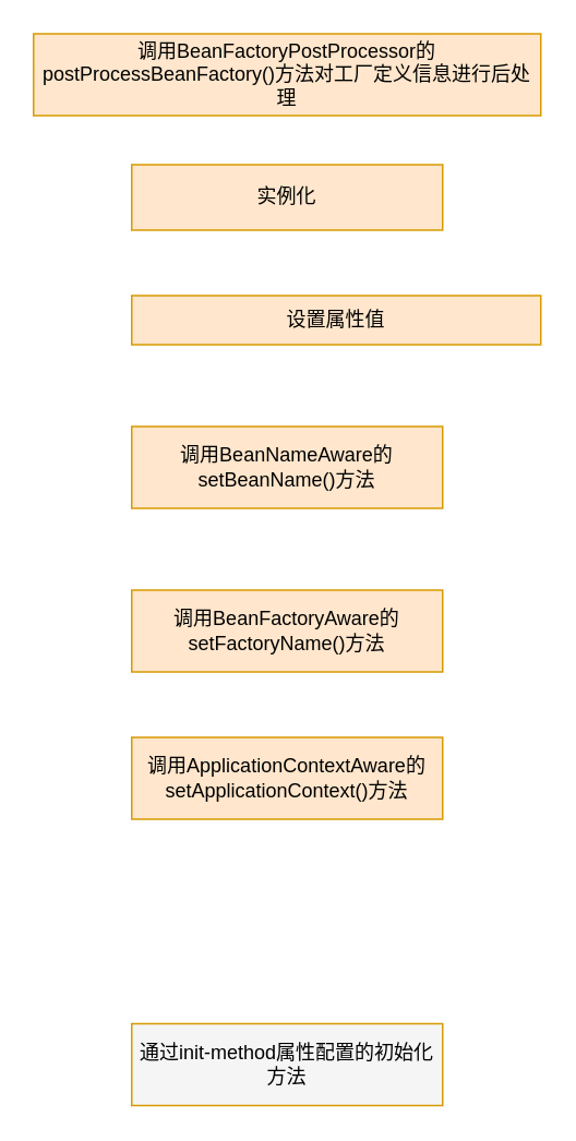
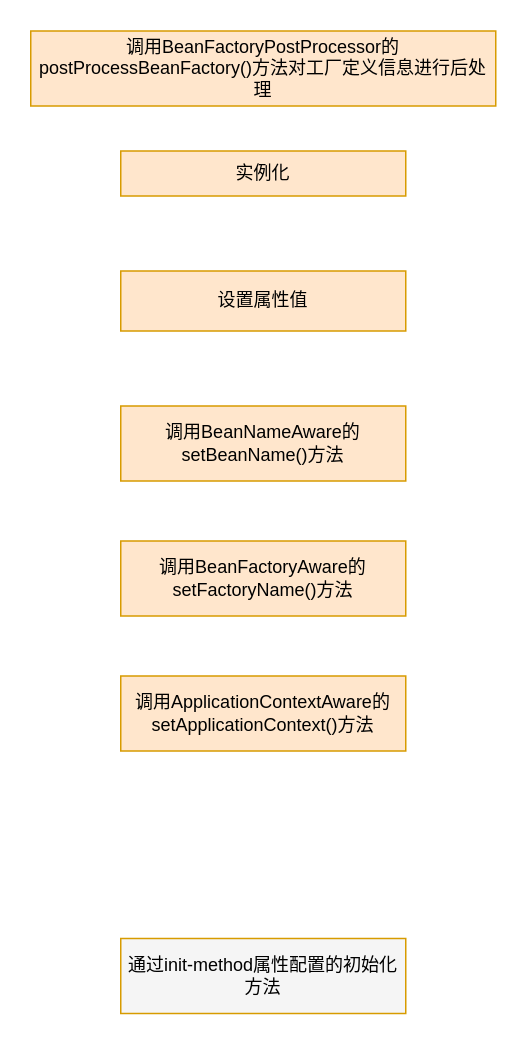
- <mxCell id="2" value="实例化" style="rounded=0;whiteSpace=wrap;html=1;fillColor=#ffe6cc;strokeColor=#d79b00;" vertex="1" parent="1"><mxGeometry x="80" y="100" width="190" height="40" as="geometry" /></mxCell>
+ <mxCell id="2" value="实例化" style="rounded=0;whiteSpace=wrap;html=1;fillColor=#ffe6cc;strokeColor=#d79b00;" vertex="1" parent="1"><mxGeometry x="80" y="100" width="190" height="30" as="geometry" /></mxCell>
- <mxCell id="3" value="设置属性值" style="rounded=0;whiteSpace=wrap;html=1;fillColor=#ffe6cc;strokeColor=#d79b00;" vertex="1" parent="1"><mxGeometry x="80" y="180" width="250" height="30" as="geometry" /></mxCell>
+ <mxCell id="3" value="设置属性值" style="rounded=0;whiteSpace=wrap;html=1;fillColor=#ffe6cc;strokeColor=#d79b00;" vertex="1" parent="1"><mxGeometry x="80" y="180" width="190" height="40" as="geometry" /></mxCell>
- <mxCell id="4" value="调用BeanNameAware的setBeanName()方法" style="rounded=0;whiteSpace=wrap;html=1;fillColor=#ffe6cc;strokeColor=#d79b00;" vertex="1" parent="1"><mxGeometry x="80" y="260" width="190" height="50" as="geometry" /></mxCell>
+ <mxCell id="4" value="调用BeanNameAware的setBeanName()方法" style="rounded=0;whiteSpace=wrap;html=1;fillColor=#ffe6cc;strokeColor=#d79b00;" vertex="1" parent="1"><mxGeometry x="80" y="270" width="190" height="50" as="geometry" /></mxCell>
